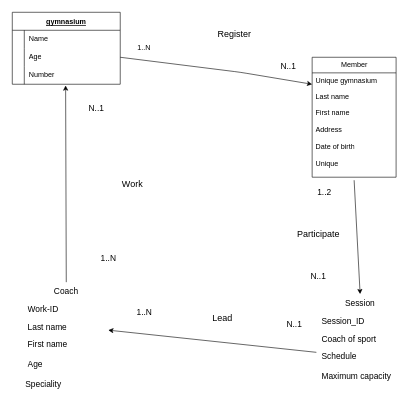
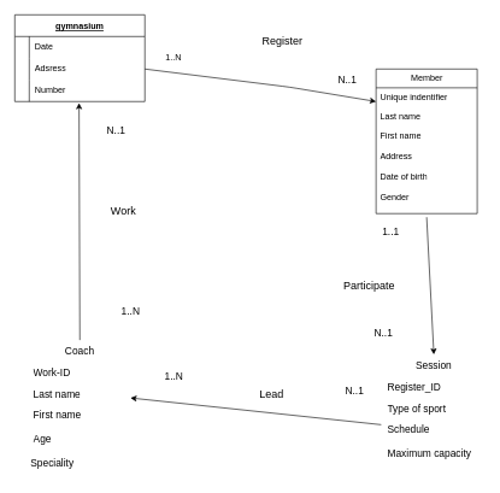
- <mxCell id="5" value="Name" style="shape=partialRectangle;html=1;whiteSpace=wrap;connectable=0;fillColor=none;top=0;left=0;bottom=0;right=0;align=left;spacingLeft=6;overflow=hidden;" vertex="1" parent="3"><mxGeometry x="20" width="160" height="30" as="geometry"><mxRectangle width="160" height="30" as="alternateBounds" /></mxGeometry></mxCell>
+ <mxCell id="5" value="Date" style="shape=partialRectangle;html=1;whiteSpace=wrap;connectable=0;fillColor=none;top=0;left=0;bottom=0;right=0;align=left;spacingLeft=6;overflow=hidden;" vertex="1" parent="3"><mxGeometry x="20" width="160" height="30" as="geometry"><mxRectangle width="160" height="30" as="alternateBounds" /></mxGeometry></mxCell>
- <mxCell id="8" value="Age" style="shape=partialRectangle;html=1;whiteSpace=wrap;connectable=0;fillColor=none;top=0;left=0;bottom=0;right=0;align=left;spacingLeft=6;overflow=hidden;" vertex="1" parent="6"><mxGeometry x="20" width="160" height="30" as="geometry"><mxRectangle width="160" height="30" as="alternateBounds" /></mxGeometry></mxCell>
+ <mxCell id="8" value="Adsress" style="shape=partialRectangle;html=1;whiteSpace=wrap;connectable=0;fillColor=none;top=0;left=0;bottom=0;right=0;align=left;spacingLeft=6;overflow=hidden;" vertex="1" parent="6"><mxGeometry x="20" width="160" height="30" as="geometry"><mxRectangle width="160" height="30" as="alternateBounds" /></mxGeometry></mxCell>
- <mxCell id="15" value="Unique gymnasium" style="text;strokeColor=none;fillColor=none;align=left;verticalAlign=top;spacingLeft=4;spacingRight=4;overflow=hidden;rotatable=0;points=[[0,0.5],[1,0.5]];portConstraint=eastwest;whiteSpace=wrap;html=1;" vertex="1" parent="14"><mxGeometry y="26" width="140" height="26" as="geometry" /></mxCell>
+ <mxCell id="15" value="Unique indentifier" style="text;strokeColor=none;fillColor=none;align=left;verticalAlign=top;spacingLeft=4;spacingRight=4;overflow=hidden;rotatable=0;points=[[0,0.5],[1,0.5]];portConstraint=eastwest;whiteSpace=wrap;html=1;" vertex="1" parent="14"><mxGeometry y="26" width="140" height="26" as="geometry" /></mxCell>
- <mxCell id="17" value="First name&lt;br&gt;&lt;br&gt;Address&lt;br&gt;&lt;br&gt;Date of birth&lt;br&gt;&lt;br&gt;Unique" style="text;strokeColor=none;fillColor=none;align=left;verticalAlign=top;spacingLeft=4;spacingRight=4;overflow=hidden;rotatable=0;points=[[0,0.5],[1,0.5]];portConstraint=eastwest;whiteSpace=wrap;html=1;" vertex="1" parent="14"><mxGeometry y="78" width="140" height="122" as="geometry" /></mxCell>
+ <mxCell id="17" value="First name&lt;br&gt;&lt;br&gt;Address&lt;br&gt;&lt;br&gt;Date of birth&lt;br&gt;&lt;br&gt;Gender" style="text;strokeColor=none;fillColor=none;align=left;verticalAlign=top;spacingLeft=4;spacingRight=4;overflow=hidden;rotatable=0;points=[[0,0.5],[1,0.5]];portConstraint=eastwest;whiteSpace=wrap;html=1;" vertex="1" parent="14"><mxGeometry y="78" width="140" height="122" as="geometry" /></mxCell>
- <mxCell id="39" value="Work" style="text;strokeColor=none;fillColor=none;html=1;fontSize=15;fontStyle=0;verticalAlign=middle;align=center;" vertex="1" parent="1"><mxGeometry x="170" y="285" width="100" height="40" as="geometry" /></mxCell>
+ <mxCell id="39" value="Work" style="text;strokeColor=none;fillColor=none;html=1;fontSize=15;fontStyle=0;verticalAlign=middle;align=center;" vertex="1" parent="1"><mxGeometry x="120" y="270" width="100" height="40" as="geometry" /></mxCell>
- <mxCell id="20" value="1..2" style="text;strokeColor=none;fillColor=none;html=1;fontSize=14;fontStyle=0;verticalAlign=middle;align=center;" vertex="1" parent="1"><mxGeometry x="490" y="300" width="100" height="40" as="geometry" /></mxCell>
+ <mxCell id="20" value="1..1" style="text;strokeColor=none;fillColor=none;html=1;fontSize=14;fontStyle=0;verticalAlign=middle;align=center;" vertex="1" parent="1"><mxGeometry x="490" y="300" width="100" height="40" as="geometry" /></mxCell>
- <mxCell id="26" value="Participate" style="text;strokeColor=none;fillColor=none;html=1;fontSize=15;fontStyle=0;verticalAlign=middle;align=center;" vertex="1" parent="1"><mxGeometry x="480" y="370" width="100" height="40" as="geometry" /></mxCell>
+ <mxCell id="26" value="Participate" style="text;strokeColor=none;fillColor=none;html=1;fontSize=15;fontStyle=0;verticalAlign=middle;align=center;" vertex="1" parent="1"><mxGeometry x="460" y="375" width="100" height="40" as="geometry" /></mxCell>
- <mxCell id="36" value="Lead" style="text;strokeColor=none;fillColor=none;html=1;fontSize=15;fontStyle=0;verticalAlign=middle;align=center;" vertex="1" parent="1"><mxGeometry x="320" y="510" width="100" height="40" as="geometry" /></mxCell>
+ <mxCell id="36" value="Lead" style="text;strokeColor=none;fillColor=none;html=1;fontSize=15;fontStyle=0;verticalAlign=middle;align=center;" vertex="1" parent="1"><mxGeometry x="325" y="525" width="100" height="40" as="geometry" /></mxCell>
- <mxCell id="23" value="Session_ID" style="text;strokeColor=none;fillColor=none;align=left;verticalAlign=middle;spacingLeft=4;spacingRight=4;overflow=hidden;points=[[0,0.5],[1,0.5]];portConstraint=eastwest;rotatable=0;whiteSpace=wrap;html=1;labelBorderColor=none;fontSize=14;" vertex="1" parent="22"><mxGeometry y="30" width="140" height="30" as="geometry" /></mxCell>
+ <mxCell id="23" value="Register_ID" style="text;strokeColor=none;fillColor=none;align=left;verticalAlign=middle;spacingLeft=4;spacingRight=4;overflow=hidden;points=[[0,0.5],[1,0.5]];portConstraint=eastwest;rotatable=0;whiteSpace=wrap;html=1;labelBorderColor=none;fontSize=14;" vertex="1" parent="22"><mxGeometry y="30" width="140" height="30" as="geometry" /></mxCell>
- <mxCell id="24" value="Coach of sport" style="text;strokeColor=none;fillColor=none;align=left;verticalAlign=middle;spacingLeft=4;spacingRight=4;overflow=hidden;points=[[0,0.5],[1,0.5]];portConstraint=eastwest;rotatable=0;whiteSpace=wrap;html=1;labelBorderColor=none;fontSize=14;" vertex="1" parent="22"><mxGeometry y="60" width="140" height="30" as="geometry" /></mxCell>
+ <mxCell id="24" value="Type of sport" style="text;strokeColor=none;fillColor=none;align=left;verticalAlign=middle;spacingLeft=4;spacingRight=4;overflow=hidden;points=[[0,0.5],[1,0.5]];portConstraint=eastwest;rotatable=0;whiteSpace=wrap;html=1;labelBorderColor=none;fontSize=14;" vertex="1" parent="22"><mxGeometry y="60" width="140" height="30" as="geometry" /></mxCell>
